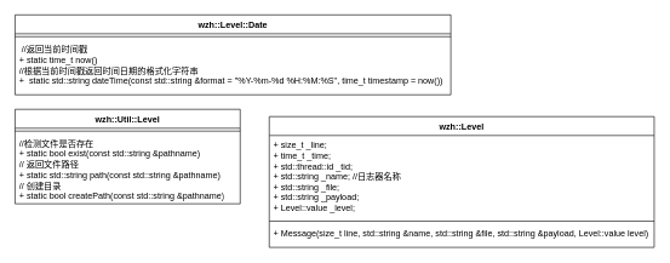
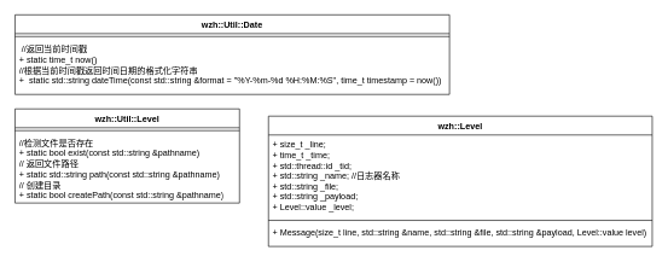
- <mxCell id="2" value="wzh::Level::Date" style="swimlane;fontStyle=1;align=center;verticalAlign=top;childLayout=stackLayout;horizontal=1;startSize=26;horizontalStack=0;resizeParent=1;resizeParentMax=0;resizeLast=0;collapsible=1;marginBottom=0;whiteSpace=wrap;html=1;" vertex="1" parent="1"><mxGeometry x="20" y="20" width="600" height="110" as="geometry" /></mxCell>
+ <mxCell id="2" value="wzh::Util::Date" style="swimlane;fontStyle=1;align=center;verticalAlign=top;childLayout=stackLayout;horizontal=1;startSize=26;horizontalStack=0;resizeParent=1;resizeParentMax=0;resizeLast=0;collapsible=1;marginBottom=0;whiteSpace=wrap;html=1;" vertex="1" parent="1"><mxGeometry x="20" y="20" width="600" height="110" as="geometry" /></mxCell>
